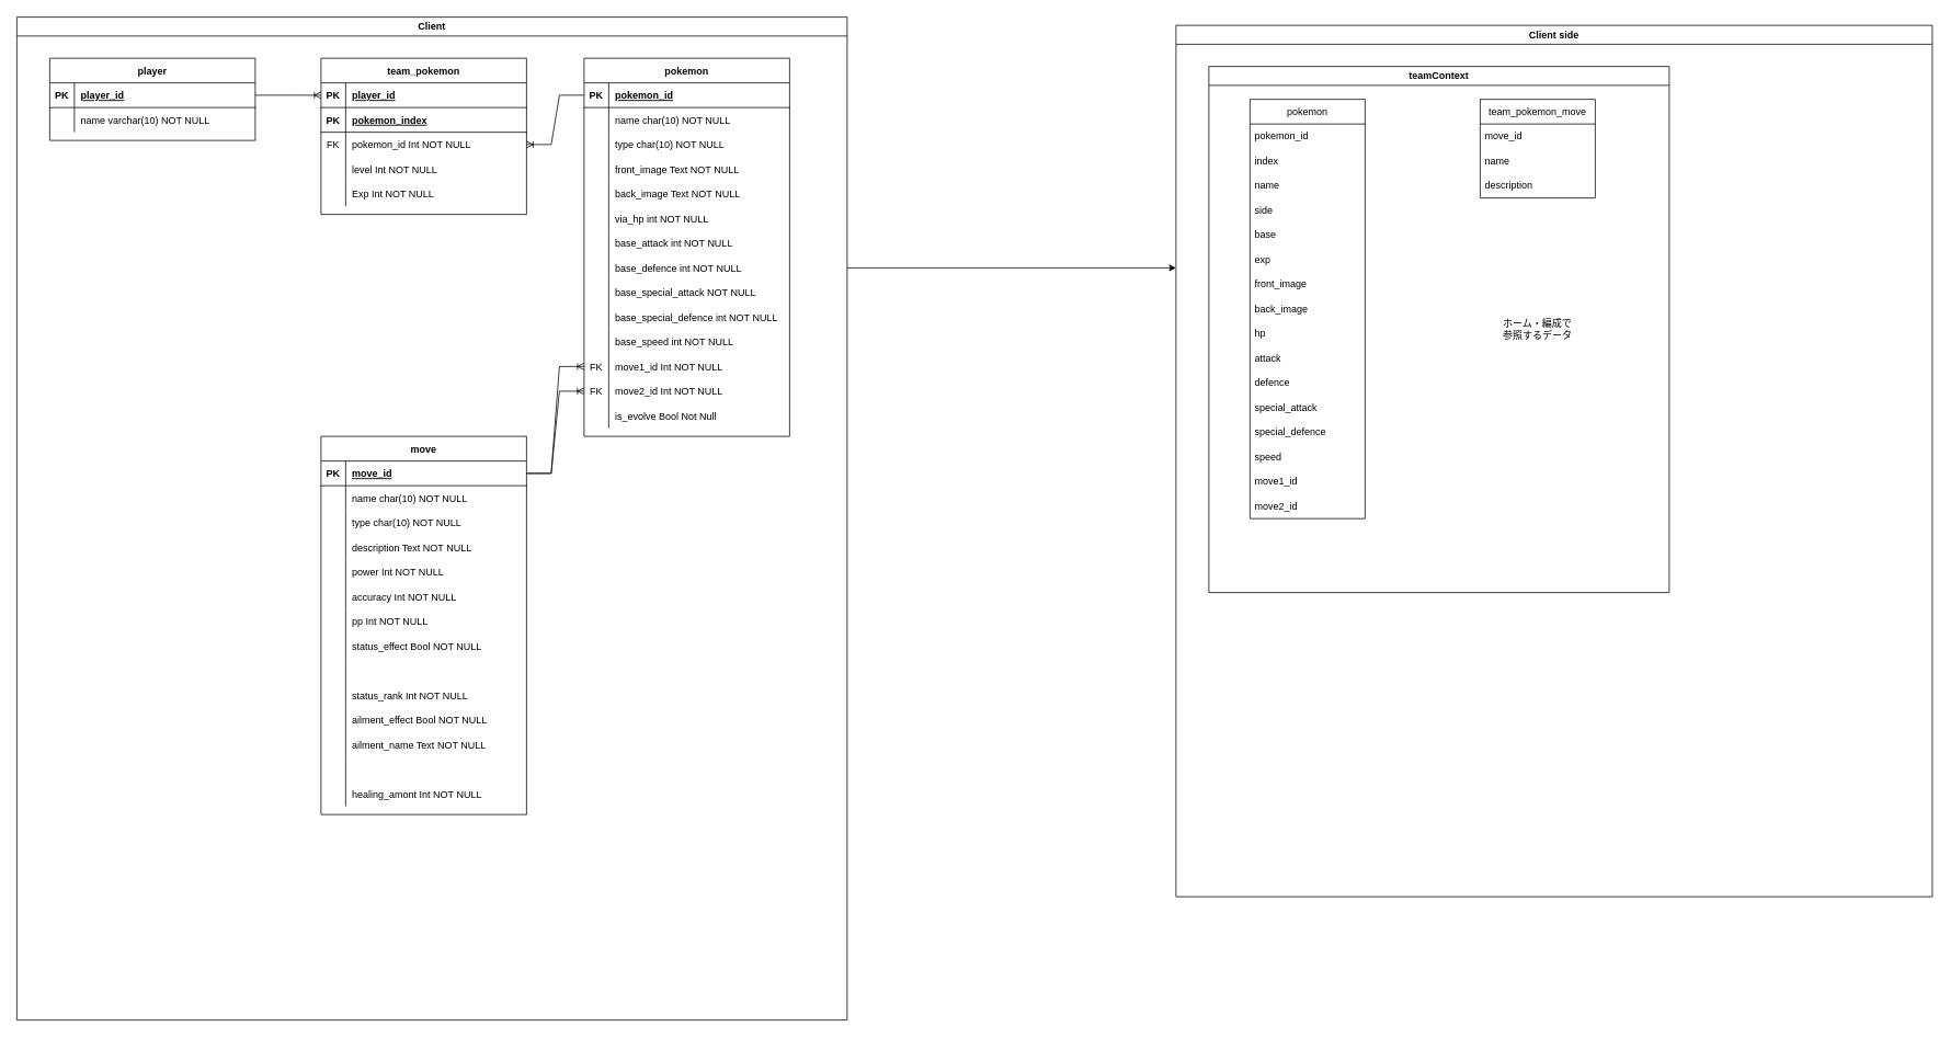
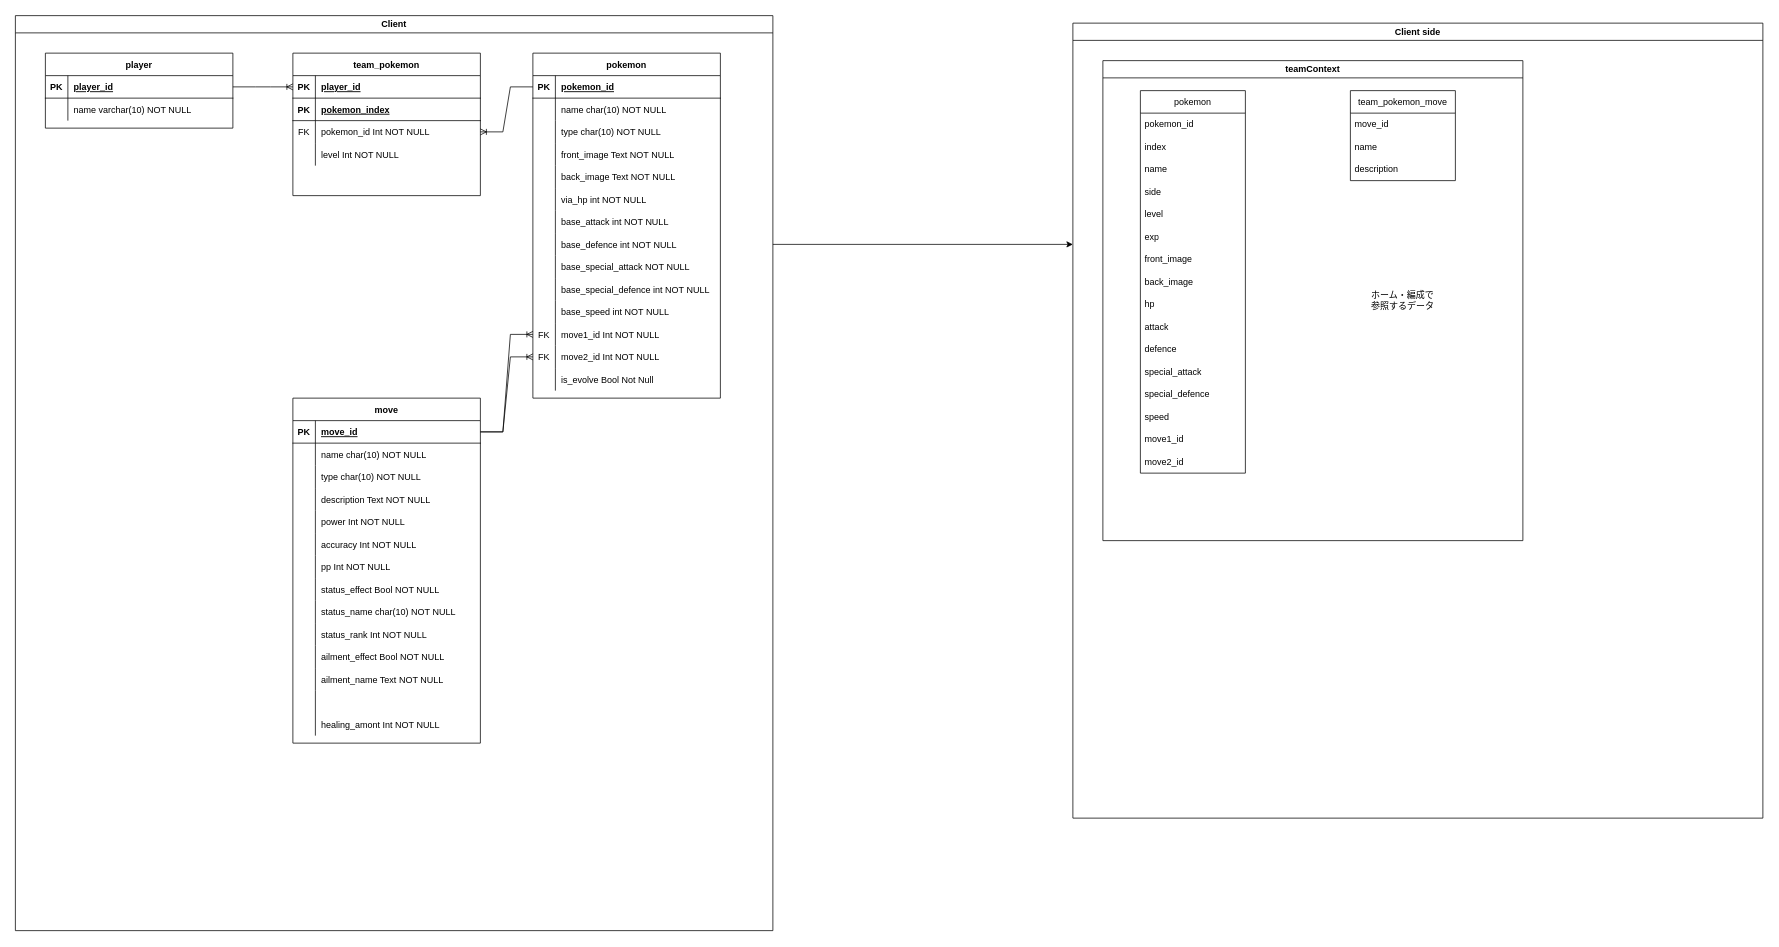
- <mxCell id="17" value="Exp Int NOT NULL" style="shape=partialRectangle;overflow=hidden;connectable=0;fillColor=none;top=0;left=0;bottom=0;right=0;align=left;spacingLeft=6;" parent="15" vertex="1"><mxGeometry x="30" width="220" height="30" as="geometry"><mxRectangle width="220" height="30" as="alternateBounds" /></mxGeometry></mxCell>
- <mxCell id="119" value="base" style="text;strokeColor=none;fillColor=none;align=left;verticalAlign=middle;spacingLeft=4;spacingRight=4;overflow=hidden;points=[[0,0.5],[1,0.5]];portConstraint=eastwest;rotatable=0;whiteSpace=wrap;html=1;" parent="114" vertex="1"><mxGeometry y="150" width="140" height="30" as="geometry" /></mxCell>
+ <mxCell id="119" value="level" style="text;strokeColor=none;fillColor=none;align=left;verticalAlign=middle;spacingLeft=4;spacingRight=4;overflow=hidden;points=[[0,0.5],[1,0.5]];portConstraint=eastwest;rotatable=0;whiteSpace=wrap;html=1;" parent="114" vertex="1"><mxGeometry y="150" width="140" height="30" as="geometry" /></mxCell>
+ <mxCell id="97" value="status_name char(10) NOT NULL" style="shape=partialRectangle;overflow=hidden;connectable=0;fillColor=none;top=0;left=0;bottom=0;right=0;align=left;spacingLeft=6;" parent="95" vertex="1"><mxGeometry x="30" width="220" height="30" as="geometry"><mxRectangle width="220" height="30" as="alternateBounds" /></mxGeometry></mxCell>
